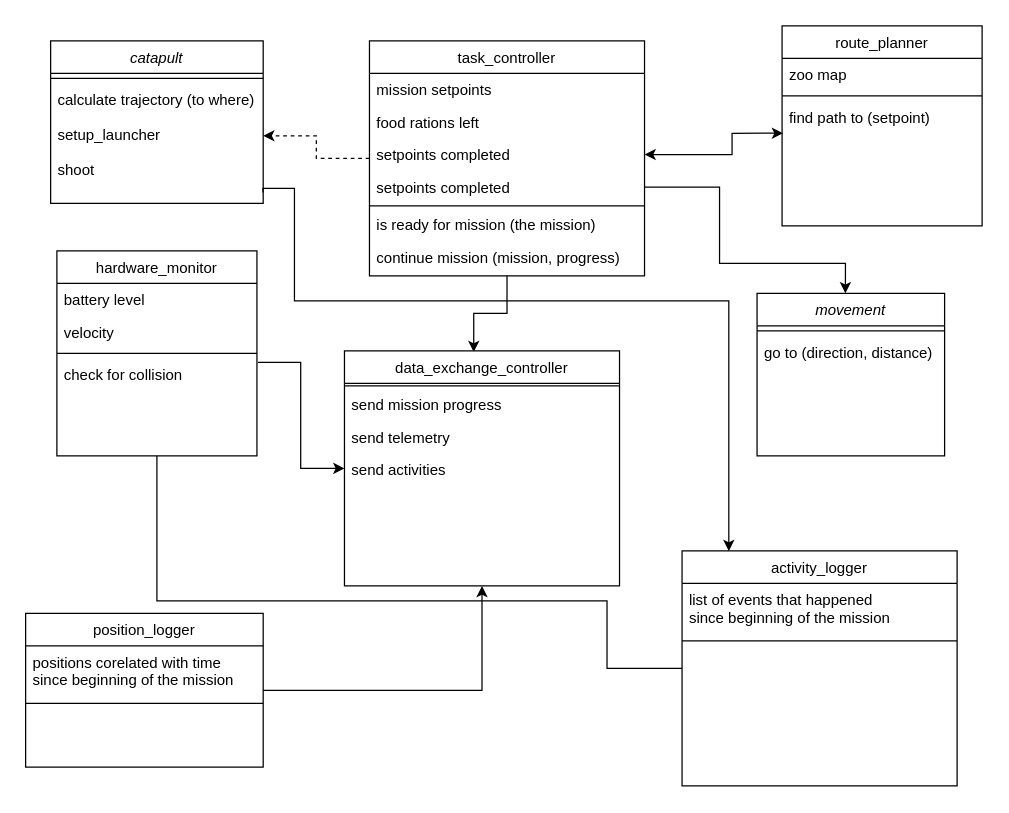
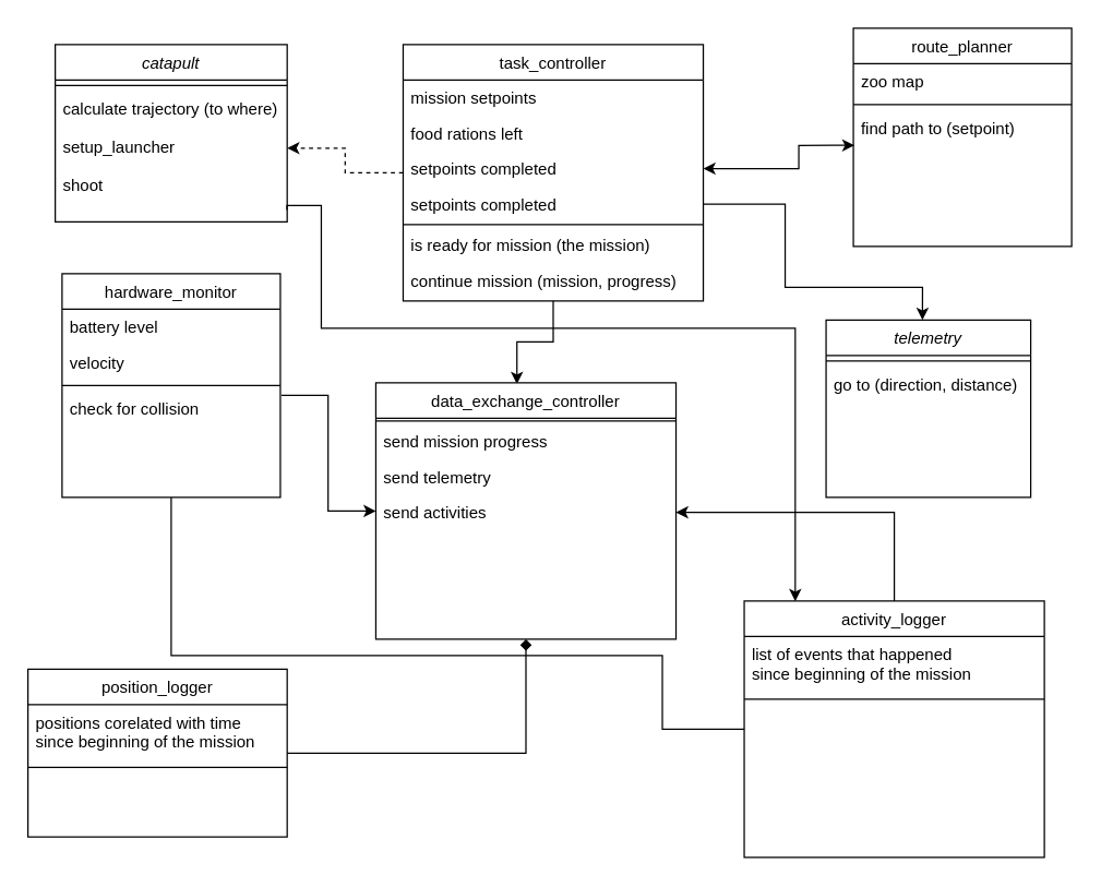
- <mxCell id="43" value="movement" style="swimlane;fontStyle=2;align=center;verticalAlign=top;childLayout=stackLayout;horizontal=1;startSize=26;horizontalStack=0;resizeParent=1;resizeLast=0;collapsible=1;marginBottom=0;rounded=0;shadow=0;strokeWidth=1;" vertex="1" parent="1"><mxGeometry x="605" y="234" width="150" height="130" as="geometry"><mxRectangle x="230" y="140" width="160" height="26" as="alternateBounds" /></mxGeometry></mxCell>
+ <mxCell id="43" value="telemetry" style="swimlane;fontStyle=2;align=center;verticalAlign=top;childLayout=stackLayout;horizontal=1;startSize=26;horizontalStack=0;resizeParent=1;resizeLast=0;collapsible=1;marginBottom=0;rounded=0;shadow=0;strokeWidth=1;" vertex="1" parent="1"><mxGeometry x="605" y="234" width="150" height="130" as="geometry"><mxRectangle x="230" y="140" width="160" height="26" as="alternateBounds" /></mxGeometry></mxCell>
+ <mxCell id="29" style="edgeStyle=orthogonalEdgeStyle;rounded=0;orthogonalLoop=1;jettySize=auto;html=1;entryX=1;entryY=0.5;entryDx=0;entryDy=0;" edge="1" parent="1" source="30" target="41"><mxGeometry relative="1" as="geometry" /></mxCell>
- <mxCell id="33" style="edgeStyle=orthogonalEdgeStyle;rounded=0;orthogonalLoop=1;jettySize=auto;html=1;entryX=0.5;entryY=1;entryDx=0;entryDy=0;" edge="1" parent="1" source="34" target="37"><mxGeometry relative="1" as="geometry" /></mxCell>
+ <mxCell id="33" style="edgeStyle=orthogonalEdgeStyle;rounded=0;orthogonalLoop=1;jettySize=auto;html=1;entryX=0.5;entryY=1;entryDx=0;entryDy=0;endArrow=diamond;" edge="1" parent="1" source="34" target="37"><mxGeometry relative="1" as="geometry" /></mxCell>
